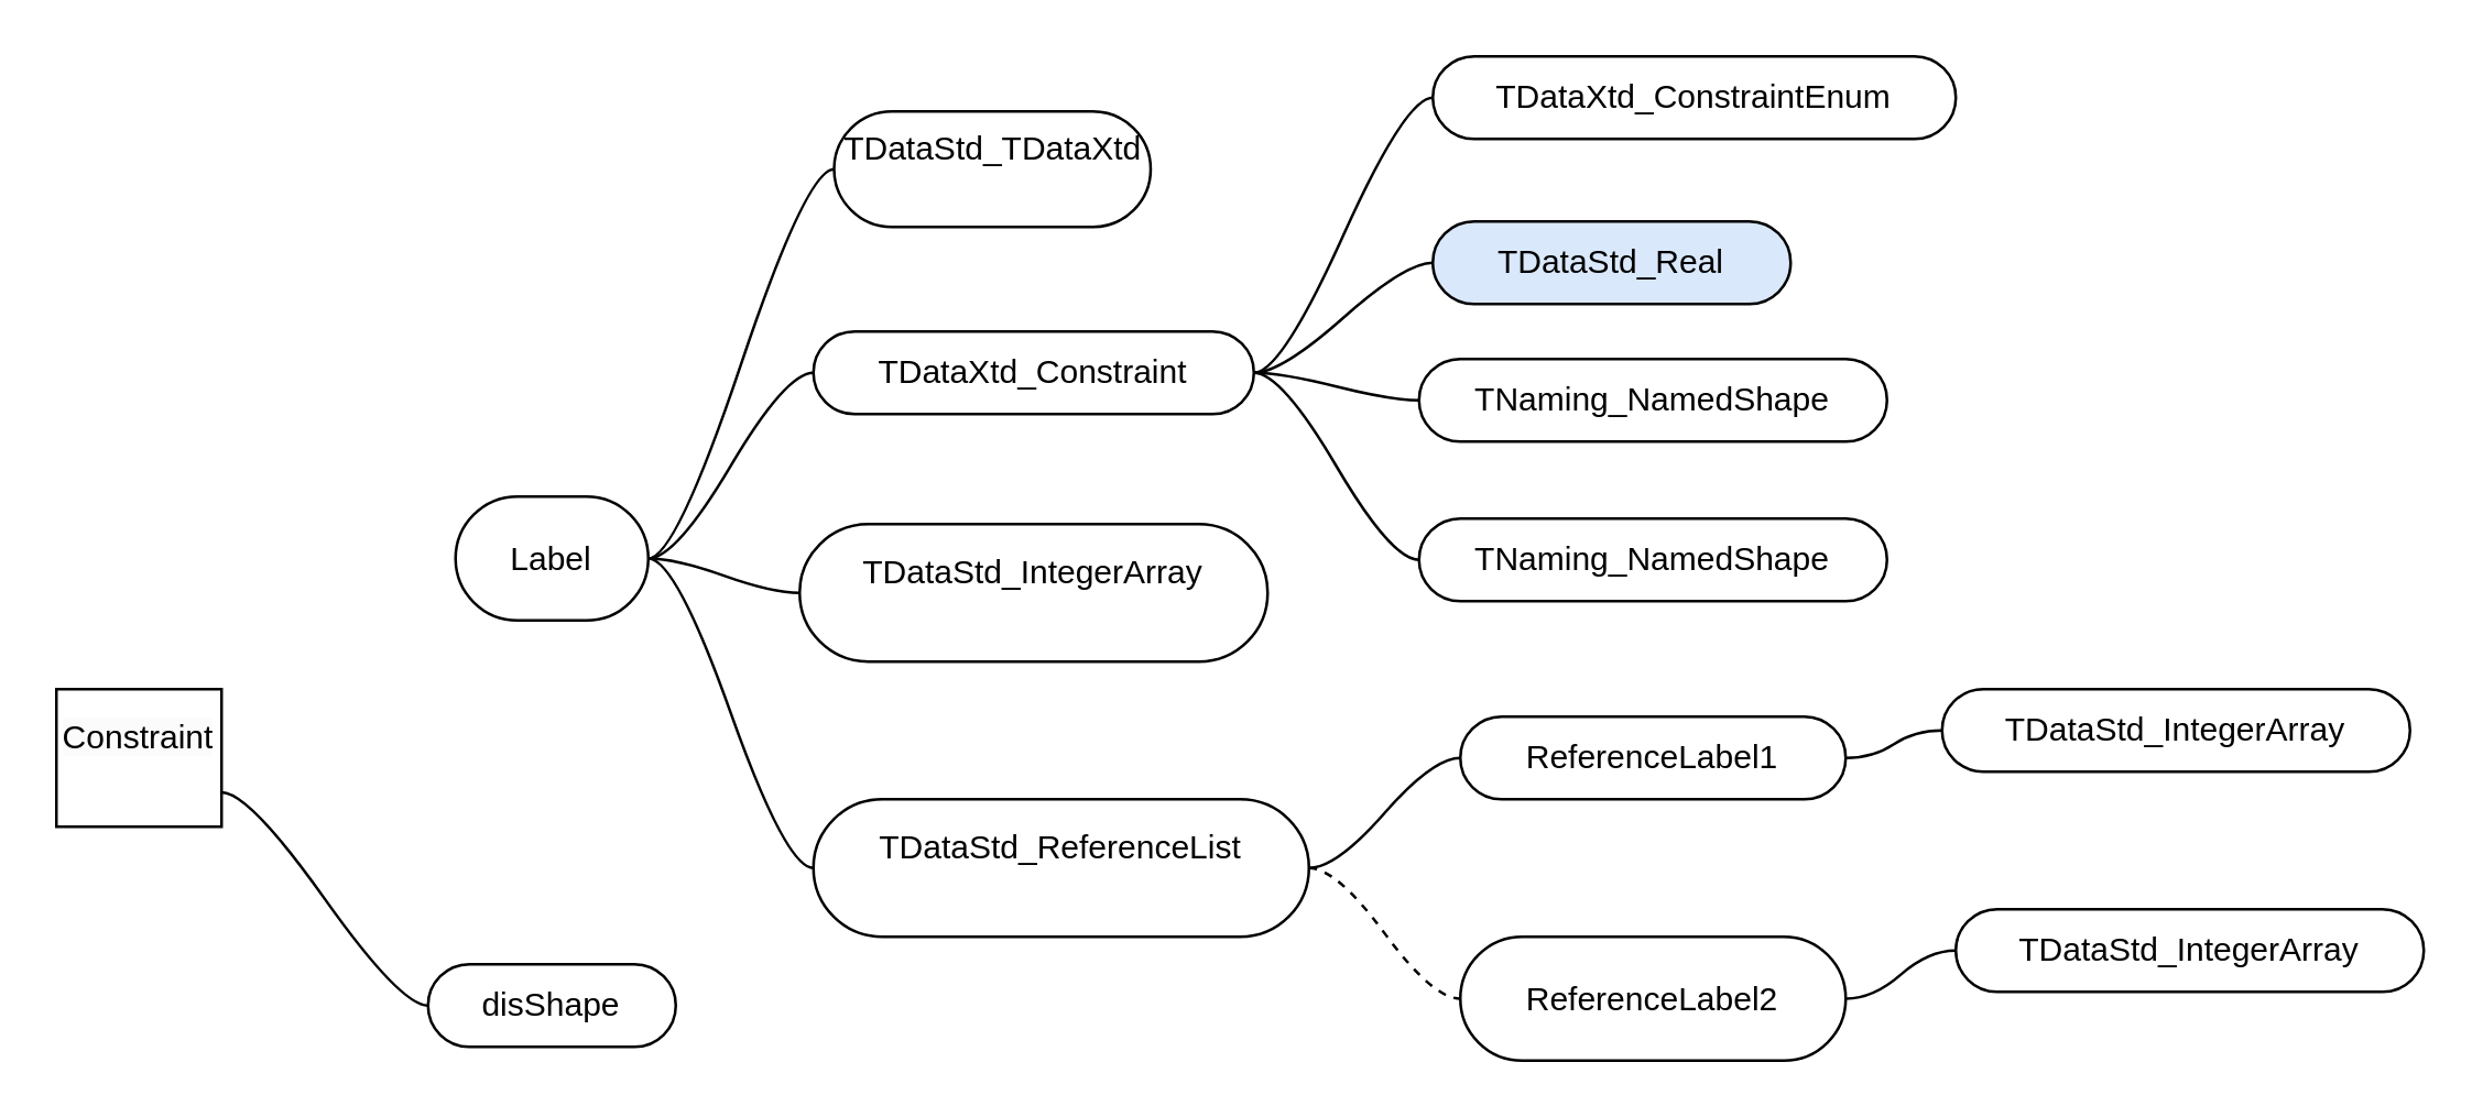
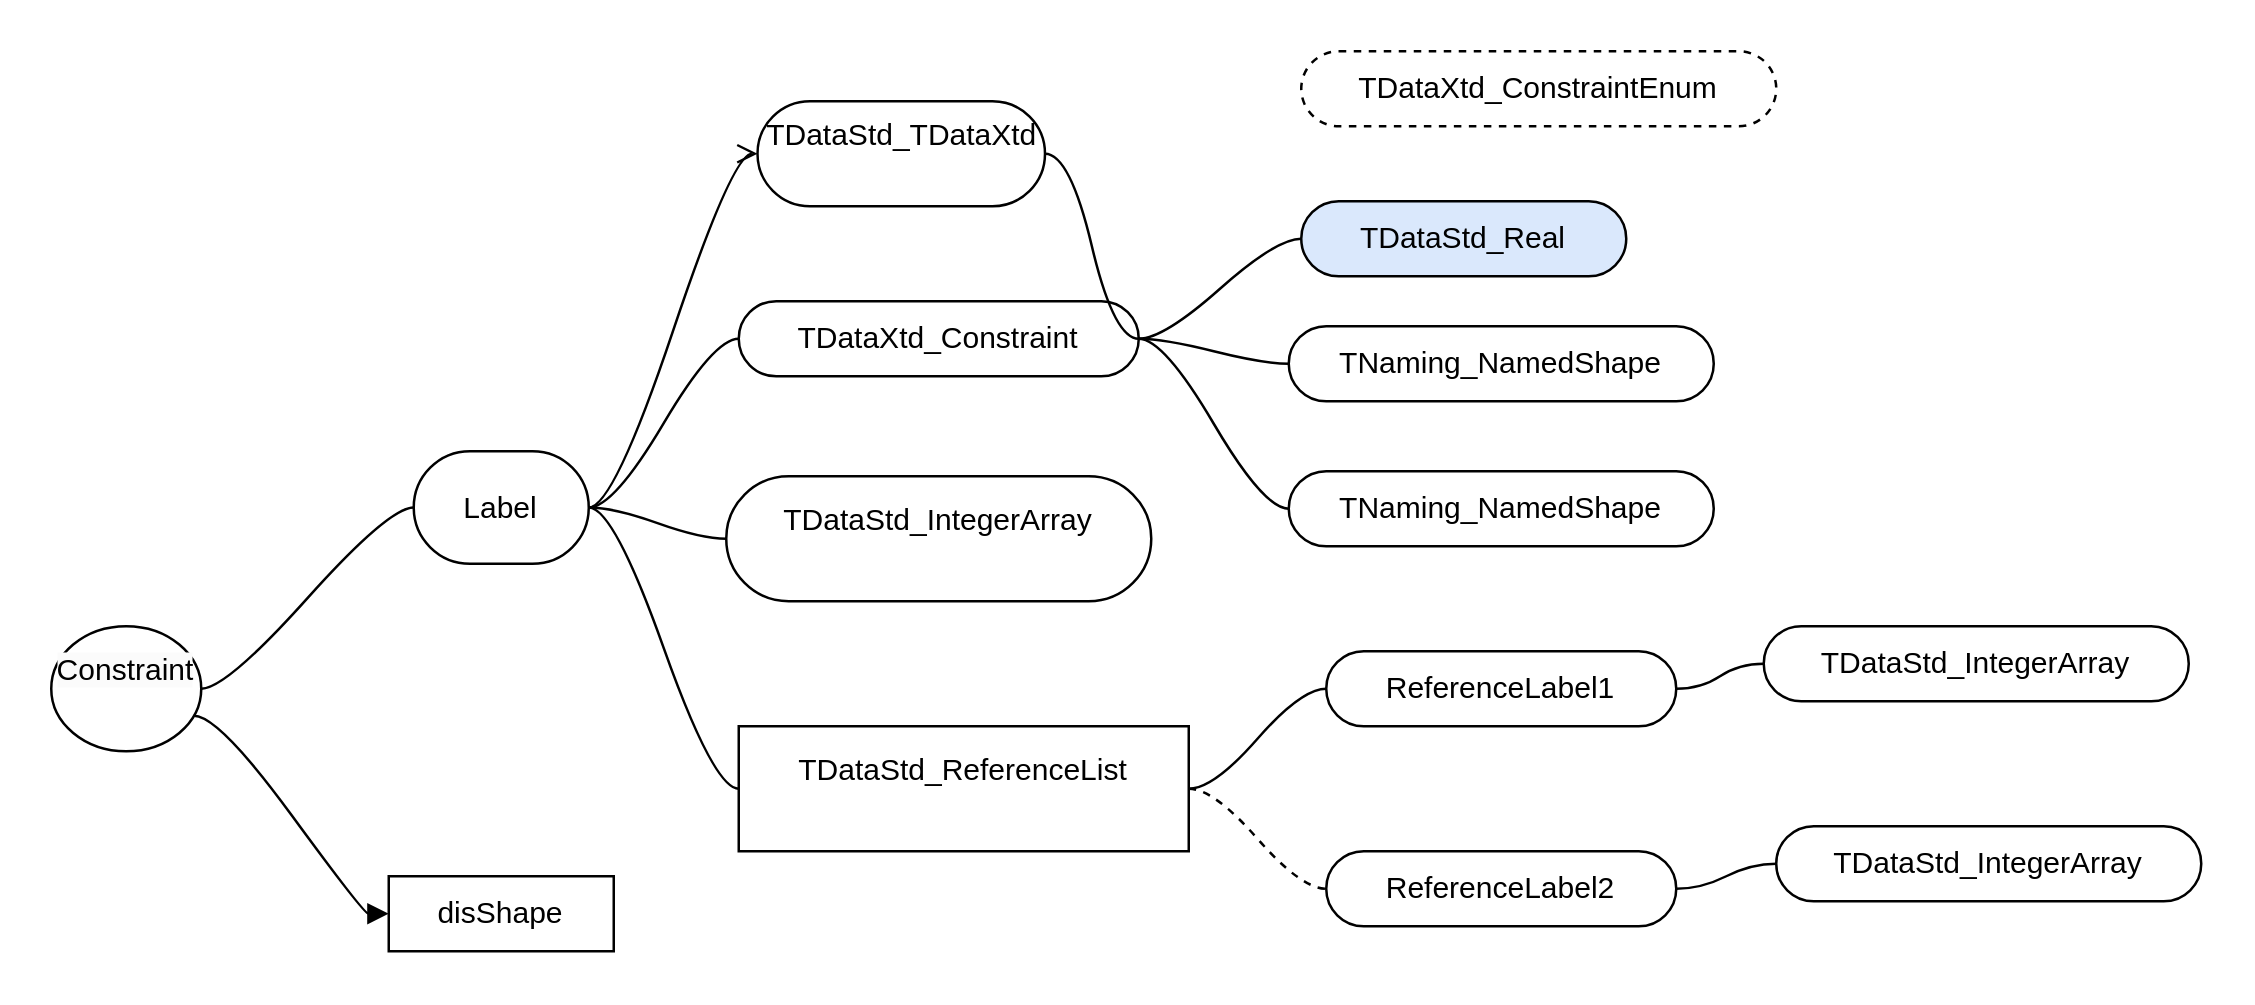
- <mxCell id="19" value="TDataXtd_ConstraintEnum" style="whiteSpace=wrap;html=1;rounded=1;arcSize=50;align=center;verticalAlign=middle;strokeWidth=1;autosize=1;spacing=4;treeFolding=1;treeMoving=1;newEdgeStyle={&quot;edgeStyle&quot;:&quot;entityRelationEdgeStyle&quot;,&quot;startArrow&quot;:&quot;none&quot;,&quot;endArrow&quot;:&quot;none&quot;,&quot;segment&quot;:10,&quot;curved&quot;:1,&quot;sourcePerimeterSpacing&quot;:0,&quot;targetPerimeterSpacing&quot;:0};" vertex="1" parent="1"><mxGeometry x="520" y="20" width="190" height="30" as="geometry" /></mxCell>
+ <mxCell id="19" value="TDataXtd_ConstraintEnum" style="whiteSpace=wrap;html=1;rounded=1;arcSize=50;align=center;verticalAlign=middle;strokeWidth=1;autosize=1;spacing=4;treeFolding=1;treeMoving=1;newEdgeStyle={&quot;edgeStyle&quot;:&quot;entityRelationEdgeStyle&quot;,&quot;startArrow&quot;:&quot;none&quot;,&quot;endArrow&quot;:&quot;none&quot;,&quot;segment&quot;:10,&quot;curved&quot;:1,&quot;sourcePerimeterSpacing&quot;:0,&quot;targetPerimeterSpacing&quot;:0};dashed=1;" vertex="1" parent="1"><mxGeometry x="520" y="20" width="190" height="30" as="geometry" /></mxCell>
- <mxCell id="8" value="" style="edgeStyle=entityRelationEdgeStyle;startArrow=none;endArrow=none;segment=10;curved=1;sourcePerimeterSpacing=0;targetPerimeterSpacing=0;rounded=0;exitX=1;exitY=0.5;exitDx=0;exitDy=0;" edge="1" target="7" parent="1" source="3"><mxGeometry relative="1" as="geometry"><mxPoint x="250" y="170" as="sourcePoint" /></mxGeometry></mxCell>
+ <mxCell id="8" value="" style="edgeStyle=entityRelationEdgeStyle;startArrow=none;endArrow=open;segment=10;curved=1;sourcePerimeterSpacing=0;targetPerimeterSpacing=0;rounded=0;exitX=1;exitY=0.5;exitDx=0;exitDy=0;" edge="1" target="7" parent="1" source="3"><mxGeometry relative="1" as="geometry"><mxPoint x="250" y="170" as="sourcePoint" /></mxGeometry></mxCell>
- <mxCell id="20" value="" style="edgeStyle=entityRelationEdgeStyle;startArrow=none;endArrow=none;segment=10;curved=1;sourcePerimeterSpacing=0;targetPerimeterSpacing=0;rounded=0;exitX=1;exitY=0.5;exitDx=0;exitDy=0;" edge="1" target="19" parent="1" source="9"><mxGeometry relative="1" as="geometry"><mxPoint x="520" y="88" as="sourcePoint" /></mxGeometry></mxCell>
+ <mxCell id="20" value="" style="edgeStyle=entityRelationEdgeStyle;startArrow=none;endArrow=none;segment=10;curved=1;sourcePerimeterSpacing=0;targetPerimeterSpacing=0;rounded=0;exitX=1;exitY=0.5;exitDx=0;exitDy=0;" edge="1" target="7" parent="1" source="9"><mxGeometry relative="1" as="geometry"><mxPoint x="520" y="88" as="sourcePoint" /></mxGeometry></mxCell>
+ <mxCell id="4" value="" style="edgeStyle=entityRelationEdgeStyle;startArrow=none;endArrow=none;segment=10;curved=1;sourcePerimeterSpacing=0;targetPerimeterSpacing=0;rounded=0;exitX=1;exitY=0.5;exitDx=0;exitDy=0;" edge="1" target="3" parent="1" source="2"><mxGeometry relative="1" as="geometry"><mxPoint x="110" y="370" as="sourcePoint" /></mxGeometry></mxCell>
- <mxCell id="2" value="&#10;&lt;span style=&quot;color: rgb(0, 0, 0); font-family: Helvetica; font-size: 12px; font-style: normal; font-variant-ligatures: normal; font-variant-caps: normal; font-weight: 400; letter-spacing: normal; orphans: 2; text-align: center; text-indent: 0px; text-transform: none; widows: 2; word-spacing: 0px; -webkit-text-stroke-width: 0px; background-color: rgb(251, 251, 251); text-decoration-thickness: initial; text-decoration-style: initial; text-decoration-color: initial; float: none; display: inline !important;&quot;&gt;Constraint&lt;/span&gt;&#10;&#10;" style="rounded=0;whiteSpace=wrap;html=1;" vertex="1" parent="1"><mxGeometry x="20" y="250" width="60" height="50" as="geometry" /></mxCell>
+ <mxCell id="2" value="&#10;&lt;span style=&quot;color: rgb(0, 0, 0); font-family: Helvetica; font-size: 12px; font-style: normal; font-variant-ligatures: normal; font-variant-caps: normal; font-weight: 400; letter-spacing: normal; orphans: 2; text-align: center; text-indent: 0px; text-transform: none; widows: 2; word-spacing: 0px; -webkit-text-stroke-width: 0px; background-color: rgb(251, 251, 251); text-decoration-thickness: initial; text-decoration-style: initial; text-decoration-color: initial; float: none; display: inline !important;&quot;&gt;Constraint&lt;/span&gt;&#10;&#10;" style="ellipse;whiteSpace=wrap;html=1;" vertex="1" parent="1"><mxGeometry x="20" y="250" width="60" height="50" as="geometry" /></mxCell>
- <mxCell id="13" value="&lt;div&gt;TDataStd_ReferenceList&lt;/div&gt;&lt;div&gt;&lt;br&gt;&lt;/div&gt;" style="whiteSpace=wrap;html=1;rounded=1;arcSize=50;align=center;verticalAlign=middle;strokeWidth=1;autosize=1;spacing=4;treeFolding=1;treeMoving=1;newEdgeStyle={&quot;edgeStyle&quot;:&quot;entityRelationEdgeStyle&quot;,&quot;startArrow&quot;:&quot;none&quot;,&quot;endArrow&quot;:&quot;none&quot;,&quot;segment&quot;:10,&quot;curved&quot;:1,&quot;sourcePerimeterSpacing&quot;:0,&quot;targetPerimeterSpacing&quot;:0};" vertex="1" parent="1"><mxGeometry x="295" y="290" width="180" height="50" as="geometry" /></mxCell>
+ <mxCell id="13" value="&lt;div&gt;TDataStd_ReferenceList&lt;/div&gt;&lt;div&gt;&lt;br&gt;&lt;/div&gt;" style="whiteSpace=wrap;html=1;arcSize=50;align=center;verticalAlign=middle;strokeWidth=1;autosize=1;spacing=4;treeFolding=1;treeMoving=1;newEdgeStyle={&quot;edgeStyle&quot;:&quot;entityRelationEdgeStyle&quot;,&quot;startArrow&quot;:&quot;none&quot;,&quot;endArrow&quot;:&quot;none&quot;,&quot;segment&quot;:10,&quot;curved&quot;:1,&quot;sourcePerimeterSpacing&quot;:0,&quot;targetPerimeterSpacing&quot;:0};rounded=0;" vertex="1" parent="1"><mxGeometry x="295" y="290" width="180" height="50" as="geometry" /></mxCell>
- <mxCell id="6" value="" style="edgeStyle=entityRelationEdgeStyle;startArrow=none;endArrow=none;segment=10;curved=1;sourcePerimeterSpacing=0;targetPerimeterSpacing=0;rounded=0;exitX=1;exitY=0.75;exitDx=0;exitDy=0;entryX=0;entryY=0.5;entryDx=0;entryDy=0;" edge="1" parent="1" source="2" target="5"><mxGeometry relative="1" as="geometry"><mxPoint x="90" y="285" as="sourcePoint" /><mxPoint x="160" y="235" as="targetPoint" /></mxGeometry></mxCell>
+ <mxCell id="6" value="" style="edgeStyle=entityRelationEdgeStyle;startArrow=none;endArrow=block;segment=10;curved=1;sourcePerimeterSpacing=0;targetPerimeterSpacing=0;rounded=0;exitX=1;exitY=0.75;exitDx=0;exitDy=0;entryX=0;entryY=0.5;entryDx=0;entryDy=0;" edge="1" parent="1" source="2" target="5"><mxGeometry relative="1" as="geometry"><mxPoint x="90" y="285" as="sourcePoint" /><mxPoint x="160" y="235" as="targetPoint" /></mxGeometry></mxCell>
- <mxCell id="17" value="ReferenceLabel2" style="whiteSpace=wrap;html=1;rounded=1;arcSize=50;align=center;verticalAlign=middle;strokeWidth=1;autosize=1;spacing=4;treeFolding=1;treeMoving=1;newEdgeStyle={&quot;edgeStyle&quot;:&quot;entityRelationEdgeStyle&quot;,&quot;startArrow&quot;:&quot;none&quot;,&quot;endArrow&quot;:&quot;none&quot;,&quot;segment&quot;:10,&quot;curved&quot;:1,&quot;sourcePerimeterSpacing&quot;:0,&quot;targetPerimeterSpacing&quot;:0};" vertex="1" parent="1"><mxGeometry x="530" y="340" width="140" height="45" as="geometry" /></mxCell>
+ <mxCell id="17" value="ReferenceLabel2" style="whiteSpace=wrap;html=1;rounded=1;arcSize=50;align=center;verticalAlign=middle;strokeWidth=1;autosize=1;spacing=4;treeFolding=1;treeMoving=1;newEdgeStyle={&quot;edgeStyle&quot;:&quot;entityRelationEdgeStyle&quot;,&quot;startArrow&quot;:&quot;none&quot;,&quot;endArrow&quot;:&quot;none&quot;,&quot;segment&quot;:10,&quot;curved&quot;:1,&quot;sourcePerimeterSpacing&quot;:0,&quot;targetPerimeterSpacing&quot;:0};" vertex="1" parent="1"><mxGeometry x="530" y="340" width="140" height="30" as="geometry" /></mxCell>
- <mxCell id="5" value="disShape" style="whiteSpace=wrap;html=1;rounded=1;arcSize=50;align=center;verticalAlign=middle;strokeWidth=1;autosize=1;spacing=4;treeFolding=1;treeMoving=1;newEdgeStyle={&quot;edgeStyle&quot;:&quot;entityRelationEdgeStyle&quot;,&quot;startArrow&quot;:&quot;none&quot;,&quot;endArrow&quot;:&quot;none&quot;,&quot;segment&quot;:10,&quot;curved&quot;:1,&quot;sourcePerimeterSpacing&quot;:0,&quot;targetPerimeterSpacing&quot;:0};" vertex="1" parent="1"><mxGeometry x="155" y="350" width="90" height="30" as="geometry" /></mxCell>
+ <mxCell id="5" value="disShape" style="whiteSpace=wrap;html=1;arcSize=50;align=center;verticalAlign=middle;strokeWidth=1;autosize=1;spacing=4;treeFolding=1;treeMoving=1;newEdgeStyle={&quot;edgeStyle&quot;:&quot;entityRelationEdgeStyle&quot;,&quot;startArrow&quot;:&quot;none&quot;,&quot;endArrow&quot;:&quot;none&quot;,&quot;segment&quot;:10,&quot;curved&quot;:1,&quot;sourcePerimeterSpacing&quot;:0,&quot;targetPerimeterSpacing&quot;:0};rounded=0;" vertex="1" parent="1"><mxGeometry x="155" y="350" width="90" height="30" as="geometry" /></mxCell>
